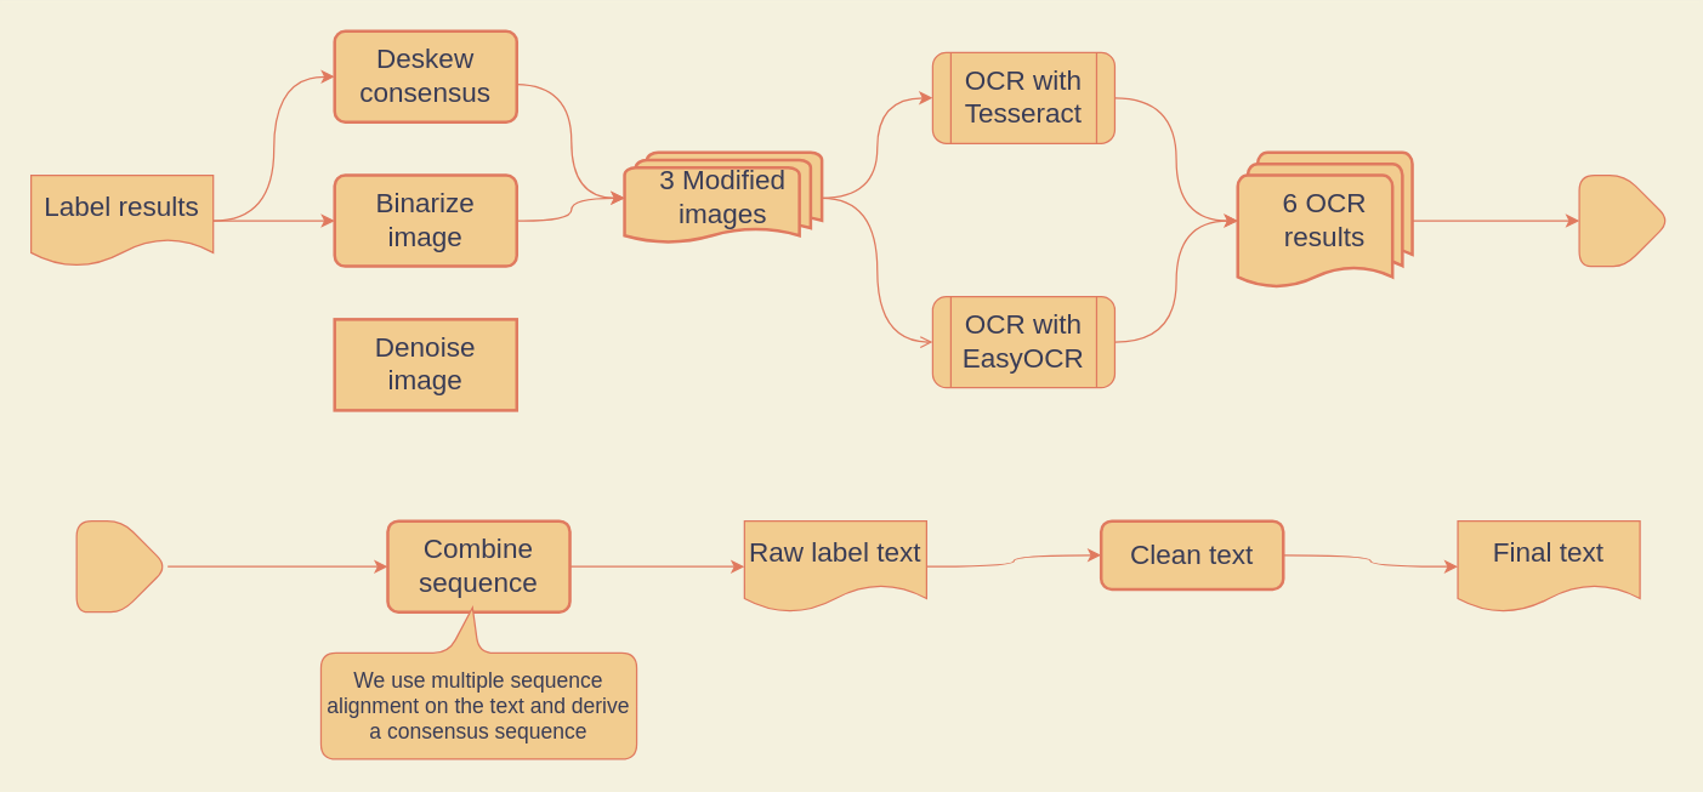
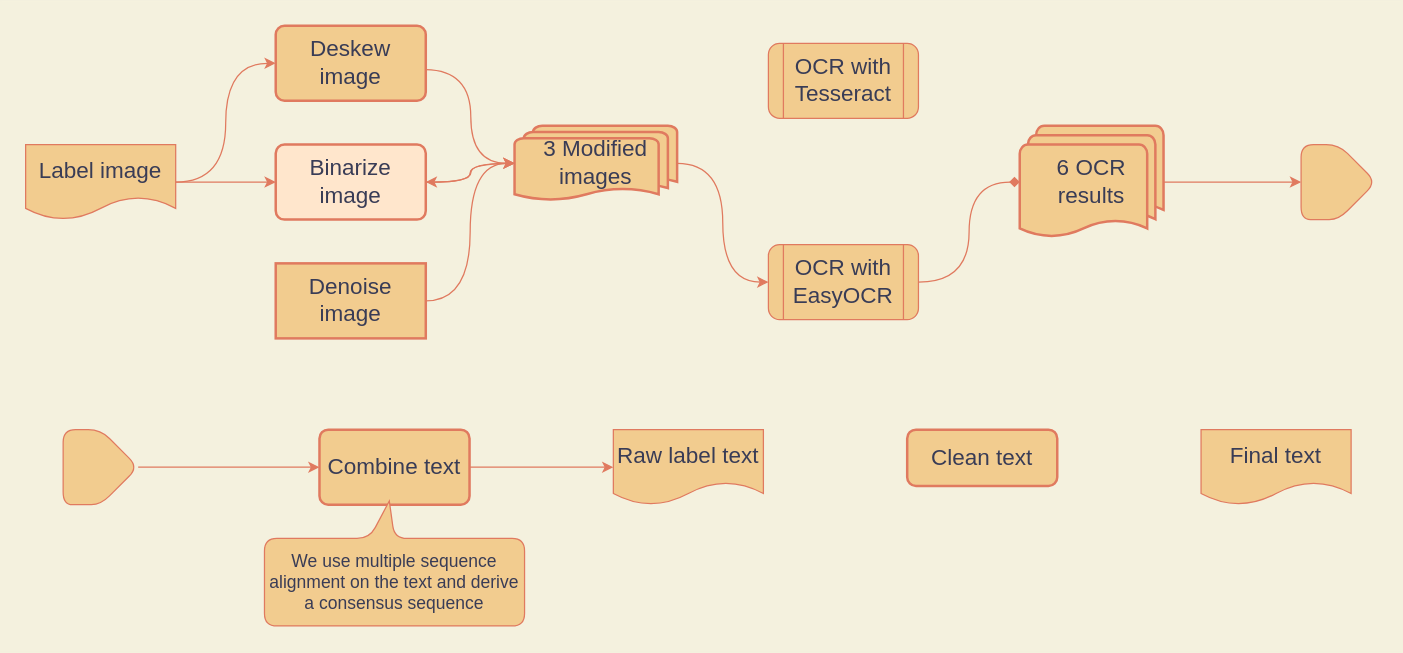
- <mxCell id="26" value="Deskew consensus" style="rounded=1;whiteSpace=wrap;html=1;absoluteArcSize=1;arcSize=14;strokeWidth=2;fontSize=18;fillColor=#F2CC8F;strokeColor=#E07A5F;fontColor=#393C56;" parent="1" vertex="1"><mxGeometry x="220" y="20" width="120" height="60" as="geometry" /></mxCell>
+ <mxCell id="26" value="Deskew image" style="rounded=1;whiteSpace=wrap;html=1;absoluteArcSize=1;arcSize=14;strokeWidth=2;fontSize=18;fillColor=#F2CC8F;strokeColor=#E07A5F;fontColor=#393C56;" parent="1" vertex="1"><mxGeometry x="220" y="20" width="120" height="60" as="geometry" /></mxCell>
- <mxCell id="2" style="edgeStyle=orthogonalEdgeStyle;rounded=1;orthogonalLoop=1;jettySize=auto;html=1;entryX=0;entryY=0.5;entryDx=0;entryDy=0;strokeColor=#E07A5F;fontColor=#393C56;labelBackgroundColor=#F4F1DE;curved=1;" parent="1" source="4" target="20" edge="1"><mxGeometry relative="1" as="geometry" /></mxCell>
+ <mxCell id="2" style="edgeStyle=orthogonalEdgeStyle;rounded=1;orthogonalLoop=1;jettySize=auto;html=1;strokeColor=#E07A5F;fontColor=#393C56;labelBackgroundColor=#F4F1DE;curved=1;" parent="1" source="4" target="28" edge="1"><mxGeometry relative="1" as="geometry" /></mxCell>
- <mxCell id="24" style="edgeStyle=orthogonalEdgeStyle;rounded=1;orthogonalLoop=1;jettySize=auto;html=1;entryX=0;entryY=0.5;entryDx=0;entryDy=0;entryPerimeter=0;strokeColor=#E07A5F;fontColor=#393C56;labelBackgroundColor=#F4F1DE;curved=1;" parent="1" source="20" target="9" edge="1"><mxGeometry relative="1" as="geometry" /></mxCell>
- <mxCell id="7" value="Label results" style="shape=document;whiteSpace=wrap;html=1;boundedLbl=1;fontSize=18;rounded=1;fillColor=#F2CC8F;strokeColor=#E07A5F;fontColor=#393C56;" parent="1" vertex="1"><mxGeometry x="20" y="115" width="120" height="60" as="geometry" /></mxCell>
+ <mxCell id="7" value="Label image" style="shape=document;whiteSpace=wrap;html=1;boundedLbl=1;fontSize=18;rounded=1;fillColor=#F2CC8F;strokeColor=#E07A5F;fontColor=#393C56;" parent="1" vertex="1"><mxGeometry x="20" y="115" width="120" height="60" as="geometry" /></mxCell>
- <mxCell id="28" value="Binarize image" style="rounded=1;whiteSpace=wrap;html=1;absoluteArcSize=1;arcSize=14;strokeWidth=2;fontSize=18;fillColor=#F2CC8F;strokeColor=#E07A5F;fontColor=#393C56;" parent="1" vertex="1"><mxGeometry x="220" y="115" width="120" height="60" as="geometry" /></mxCell>
+ <mxCell id="28" value="Binarize image" style="rounded=1;whiteSpace=wrap;html=1;absoluteArcSize=1;arcSize=14;strokeWidth=2;fontSize=18;fillColor=#ffe6cc;strokeColor=#E07A5F;fontColor=#393C56;" parent="1" vertex="1"><mxGeometry x="220" y="115" width="120" height="60" as="geometry" /></mxCell>
- <mxCell id="25" style="edgeStyle=orthogonalEdgeStyle;rounded=1;orthogonalLoop=1;jettySize=auto;html=1;entryX=0;entryY=0.5;entryDx=0;entryDy=0;entryPerimeter=0;strokeColor=#E07A5F;fontColor=#393C56;labelBackgroundColor=#F4F1DE;curved=1;" parent="1" source="21" target="9" edge="1"><mxGeometry relative="1" as="geometry" /></mxCell>
+ <mxCell id="25" style="edgeStyle=orthogonalEdgeStyle;rounded=1;orthogonalLoop=1;jettySize=auto;html=1;entryX=0;entryY=0.5;entryDx=0;entryDy=0;entryPerimeter=0;strokeColor=#E07A5F;fontColor=#393C56;labelBackgroundColor=#F4F1DE;curved=1;endArrow=diamond;" parent="1" source="21" target="9" edge="1"><mxGeometry relative="1" as="geometry" /></mxCell>
+ <mxCell id="32" style="edgeStyle=orthogonalEdgeStyle;rounded=1;orthogonalLoop=1;jettySize=auto;html=1;entryX=0;entryY=0.5;entryDx=0;entryDy=0;strokeColor=#E07A5F;fontColor=#393C56;labelBackgroundColor=#F4F1DE;entryPerimeter=0;exitX=1;exitY=0.5;exitDx=0;exitDy=0;curved=1;" edge="1" parent="1" source="29" target="4"><mxGeometry relative="1" as="geometry"><mxPoint x="150" y="155" as="sourcePoint" /><mxPoint x="230" y="250" as="targetPoint" /></mxGeometry></mxCell>
- <mxCell id="3" style="edgeStyle=orthogonalEdgeStyle;rounded=1;orthogonalLoop=1;jettySize=auto;html=1;entryX=0;entryY=0.5;entryDx=0;entryDy=0;strokeColor=#E07A5F;fontColor=#393C56;labelBackgroundColor=#F4F1DE;curved=1;endArrow=open;" parent="1" source="4" target="21" edge="1"><mxGeometry relative="1" as="geometry" /></mxCell>
+ <mxCell id="3" style="edgeStyle=orthogonalEdgeStyle;rounded=1;orthogonalLoop=1;jettySize=auto;html=1;entryX=0;entryY=0.5;entryDx=0;entryDy=0;strokeColor=#E07A5F;fontColor=#393C56;labelBackgroundColor=#F4F1DE;curved=1;" parent="1" source="4" target="21" edge="1"><mxGeometry relative="1" as="geometry" /></mxCell>
- <mxCell id="12" style="edgeStyle=orthogonalEdgeStyle;rounded=1;orthogonalLoop=1;jettySize=auto;html=1;entryX=0;entryY=0.5;entryDx=0;entryDy=0;strokeColor=#E07A5F;fontColor=#393C56;labelBackgroundColor=#F4F1DE;curved=1;" parent="1" source="13" target="14" edge="1"><mxGeometry relative="1" as="geometry" /></mxCell>
- <mxCell id="10" style="edgeStyle=orthogonalEdgeStyle;rounded=1;orthogonalLoop=1;jettySize=auto;html=1;entryX=0;entryY=0.5;entryDx=0;entryDy=0;strokeColor=#E07A5F;fontColor=#393C56;labelBackgroundColor=#F4F1DE;curved=1;" parent="1" source="11" target="13" edge="1"><mxGeometry relative="1" as="geometry"><mxPoint x="720" y="373" as="targetPoint" /></mxGeometry></mxCell>
- <mxCell id="16" value="Combine sequence" style="rounded=1;whiteSpace=wrap;html=1;absoluteArcSize=1;arcSize=14;strokeWidth=2;fontSize=18;fillColor=#F2CC8F;strokeColor=#E07A5F;fontColor=#393C56;" parent="1" vertex="1"><mxGeometry x="255" y="343" width="120" height="60" as="geometry" /></mxCell>
+ <mxCell id="16" value="Combine text" style="rounded=1;whiteSpace=wrap;html=1;absoluteArcSize=1;arcSize=14;strokeWidth=2;fontSize=18;fillColor=#F2CC8F;strokeColor=#E07A5F;fontColor=#393C56;" parent="1" vertex="1"><mxGeometry x="255" y="343" width="120" height="60" as="geometry" /></mxCell>
